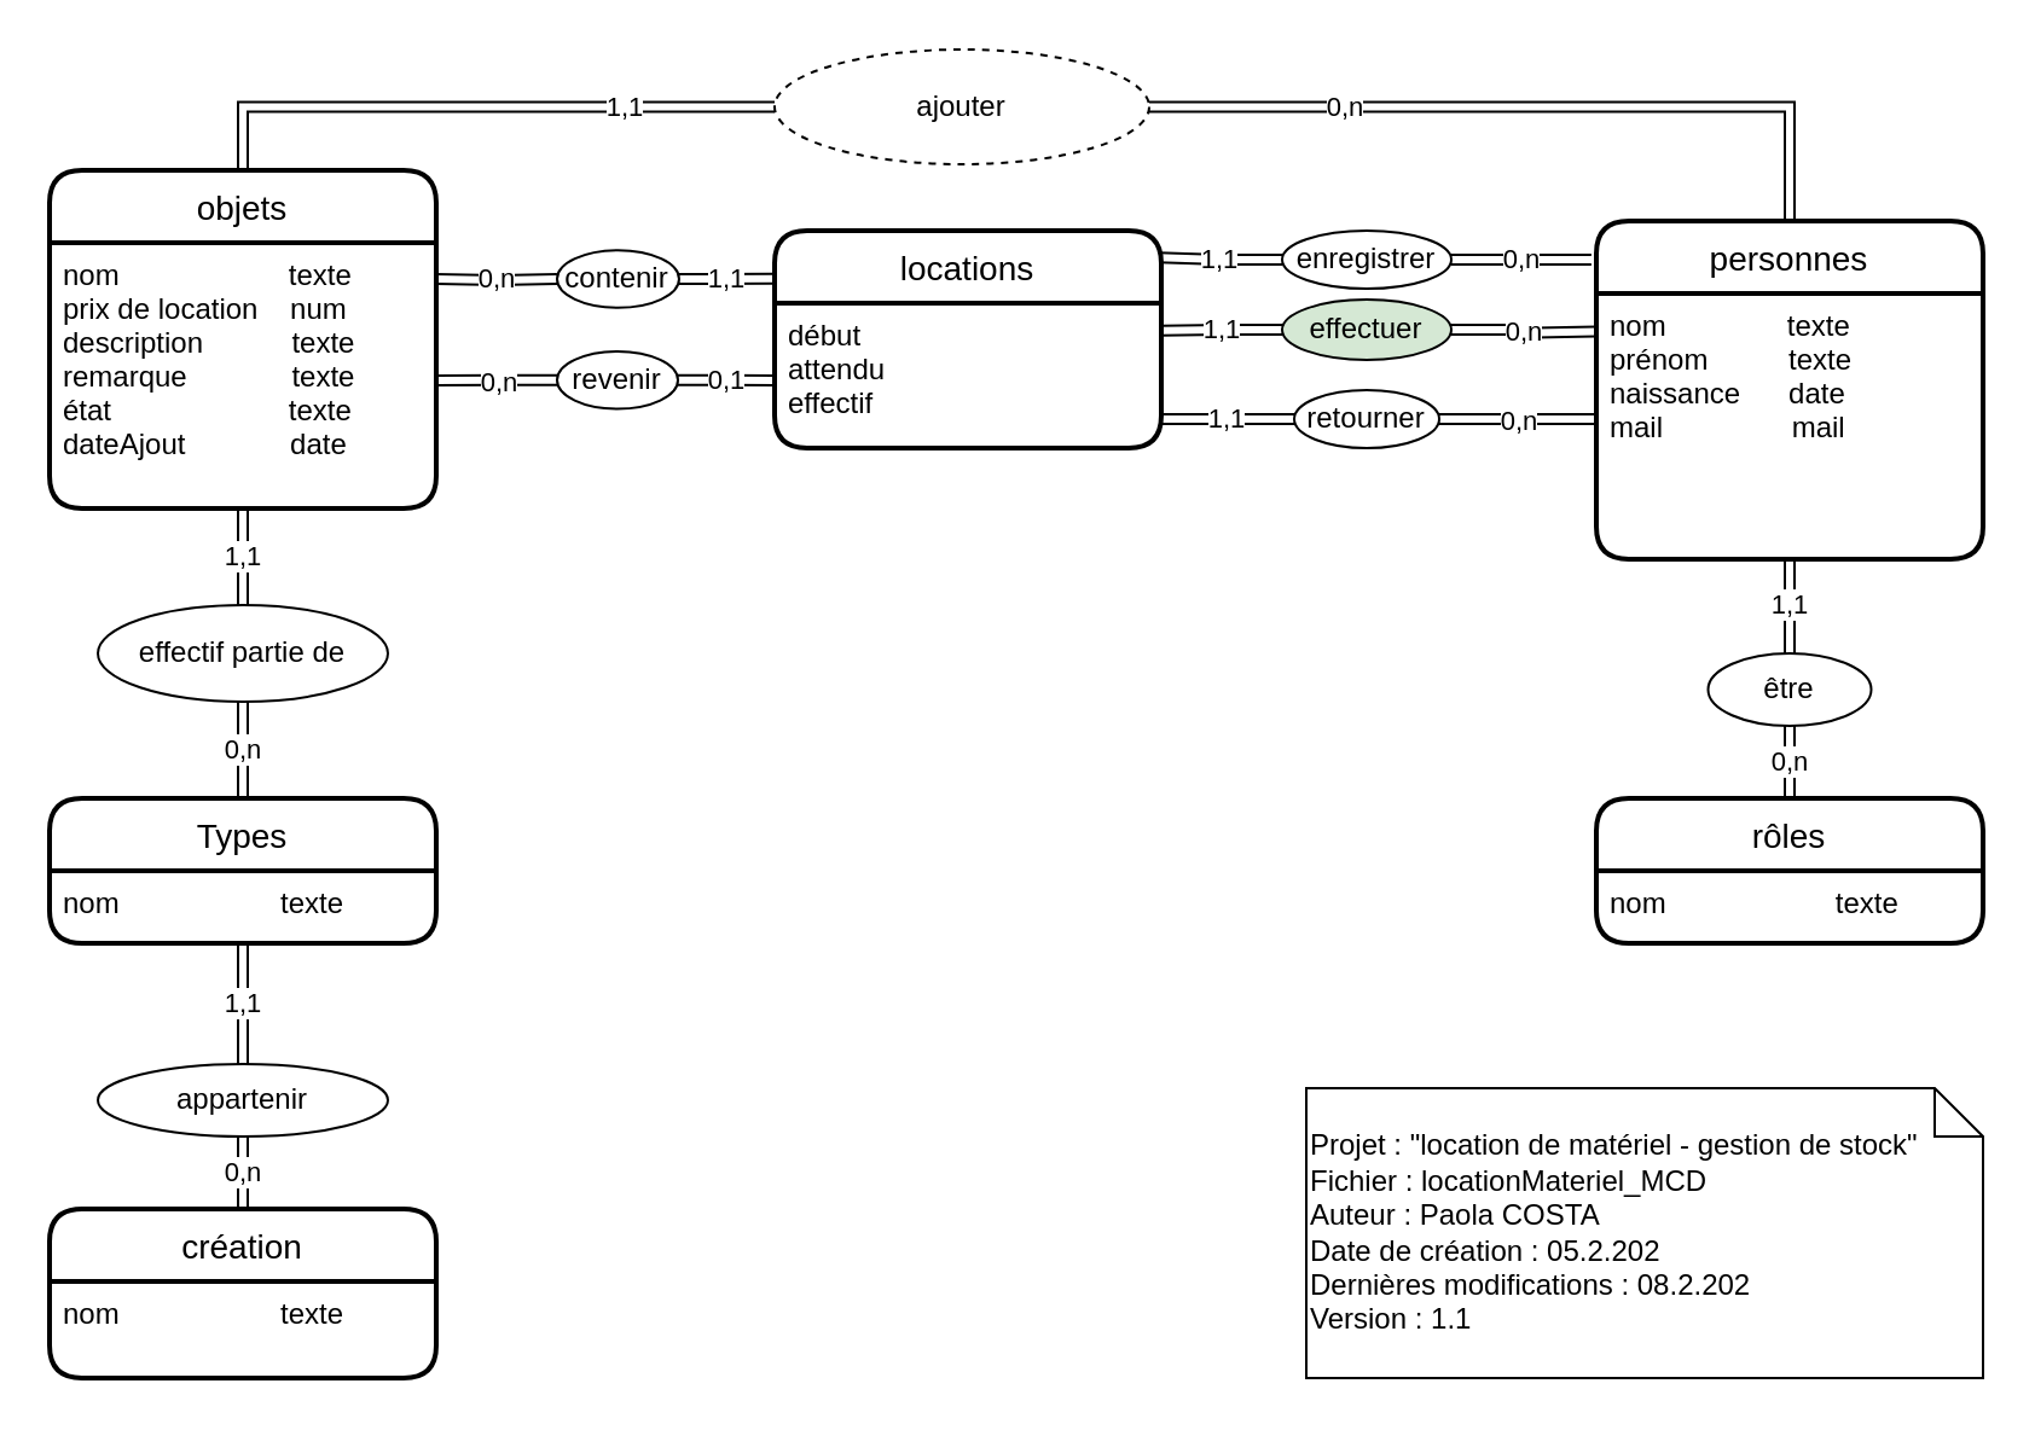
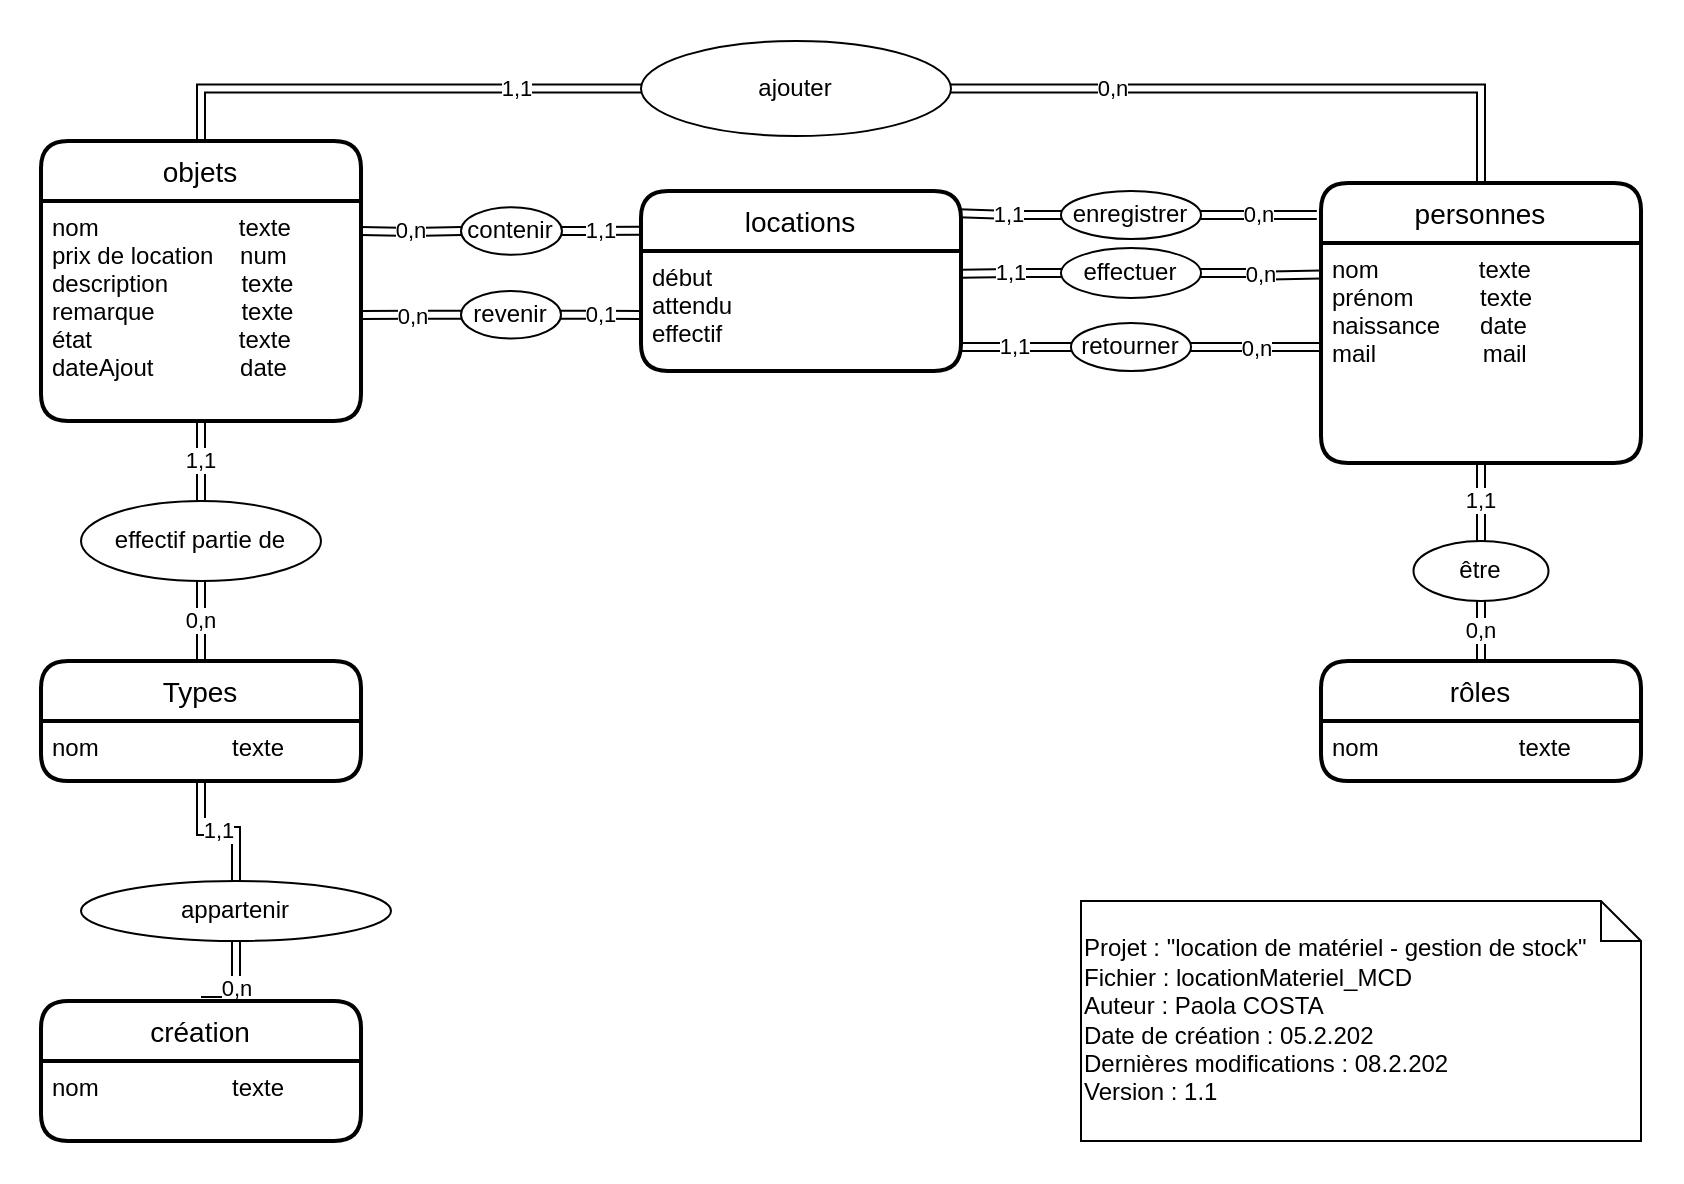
- <mxCell id="23" value="ajouter" style="ellipse;whiteSpace=wrap;html=1;dashed=1;" parent="1" vertex="1"><mxGeometry x="320" y="20" width="155" height="47.5" as="geometry" /></mxCell>
+ <mxCell id="23" value="ajouter" style="ellipse;whiteSpace=wrap;html=1;" parent="1" vertex="1"><mxGeometry x="320" y="20" width="155" height="47.5" as="geometry" /></mxCell>
- <mxCell id="33" value="effectuer" style="ellipse;whiteSpace=wrap;html=1;fillColor=#d5e8d4;" parent="1" vertex="1"><mxGeometry x="530" y="123.5" width="70" height="25" as="geometry" /></mxCell>
+ <mxCell id="33" value="effectuer" style="ellipse;whiteSpace=wrap;html=1;" parent="1" vertex="1"><mxGeometry x="530" y="123.5" width="70" height="25" as="geometry" /></mxCell>
- <mxCell id="37" value="appartenir" style="ellipse;whiteSpace=wrap;html=1;" parent="1" vertex="1"><mxGeometry x="40" y="440" width="120" height="30" as="geometry" /></mxCell>
+ <mxCell id="37" value="appartenir" style="ellipse;whiteSpace=wrap;html=1;" parent="1" vertex="1"><mxGeometry x="40" y="440" width="155" height="30" as="geometry" /></mxCell>
